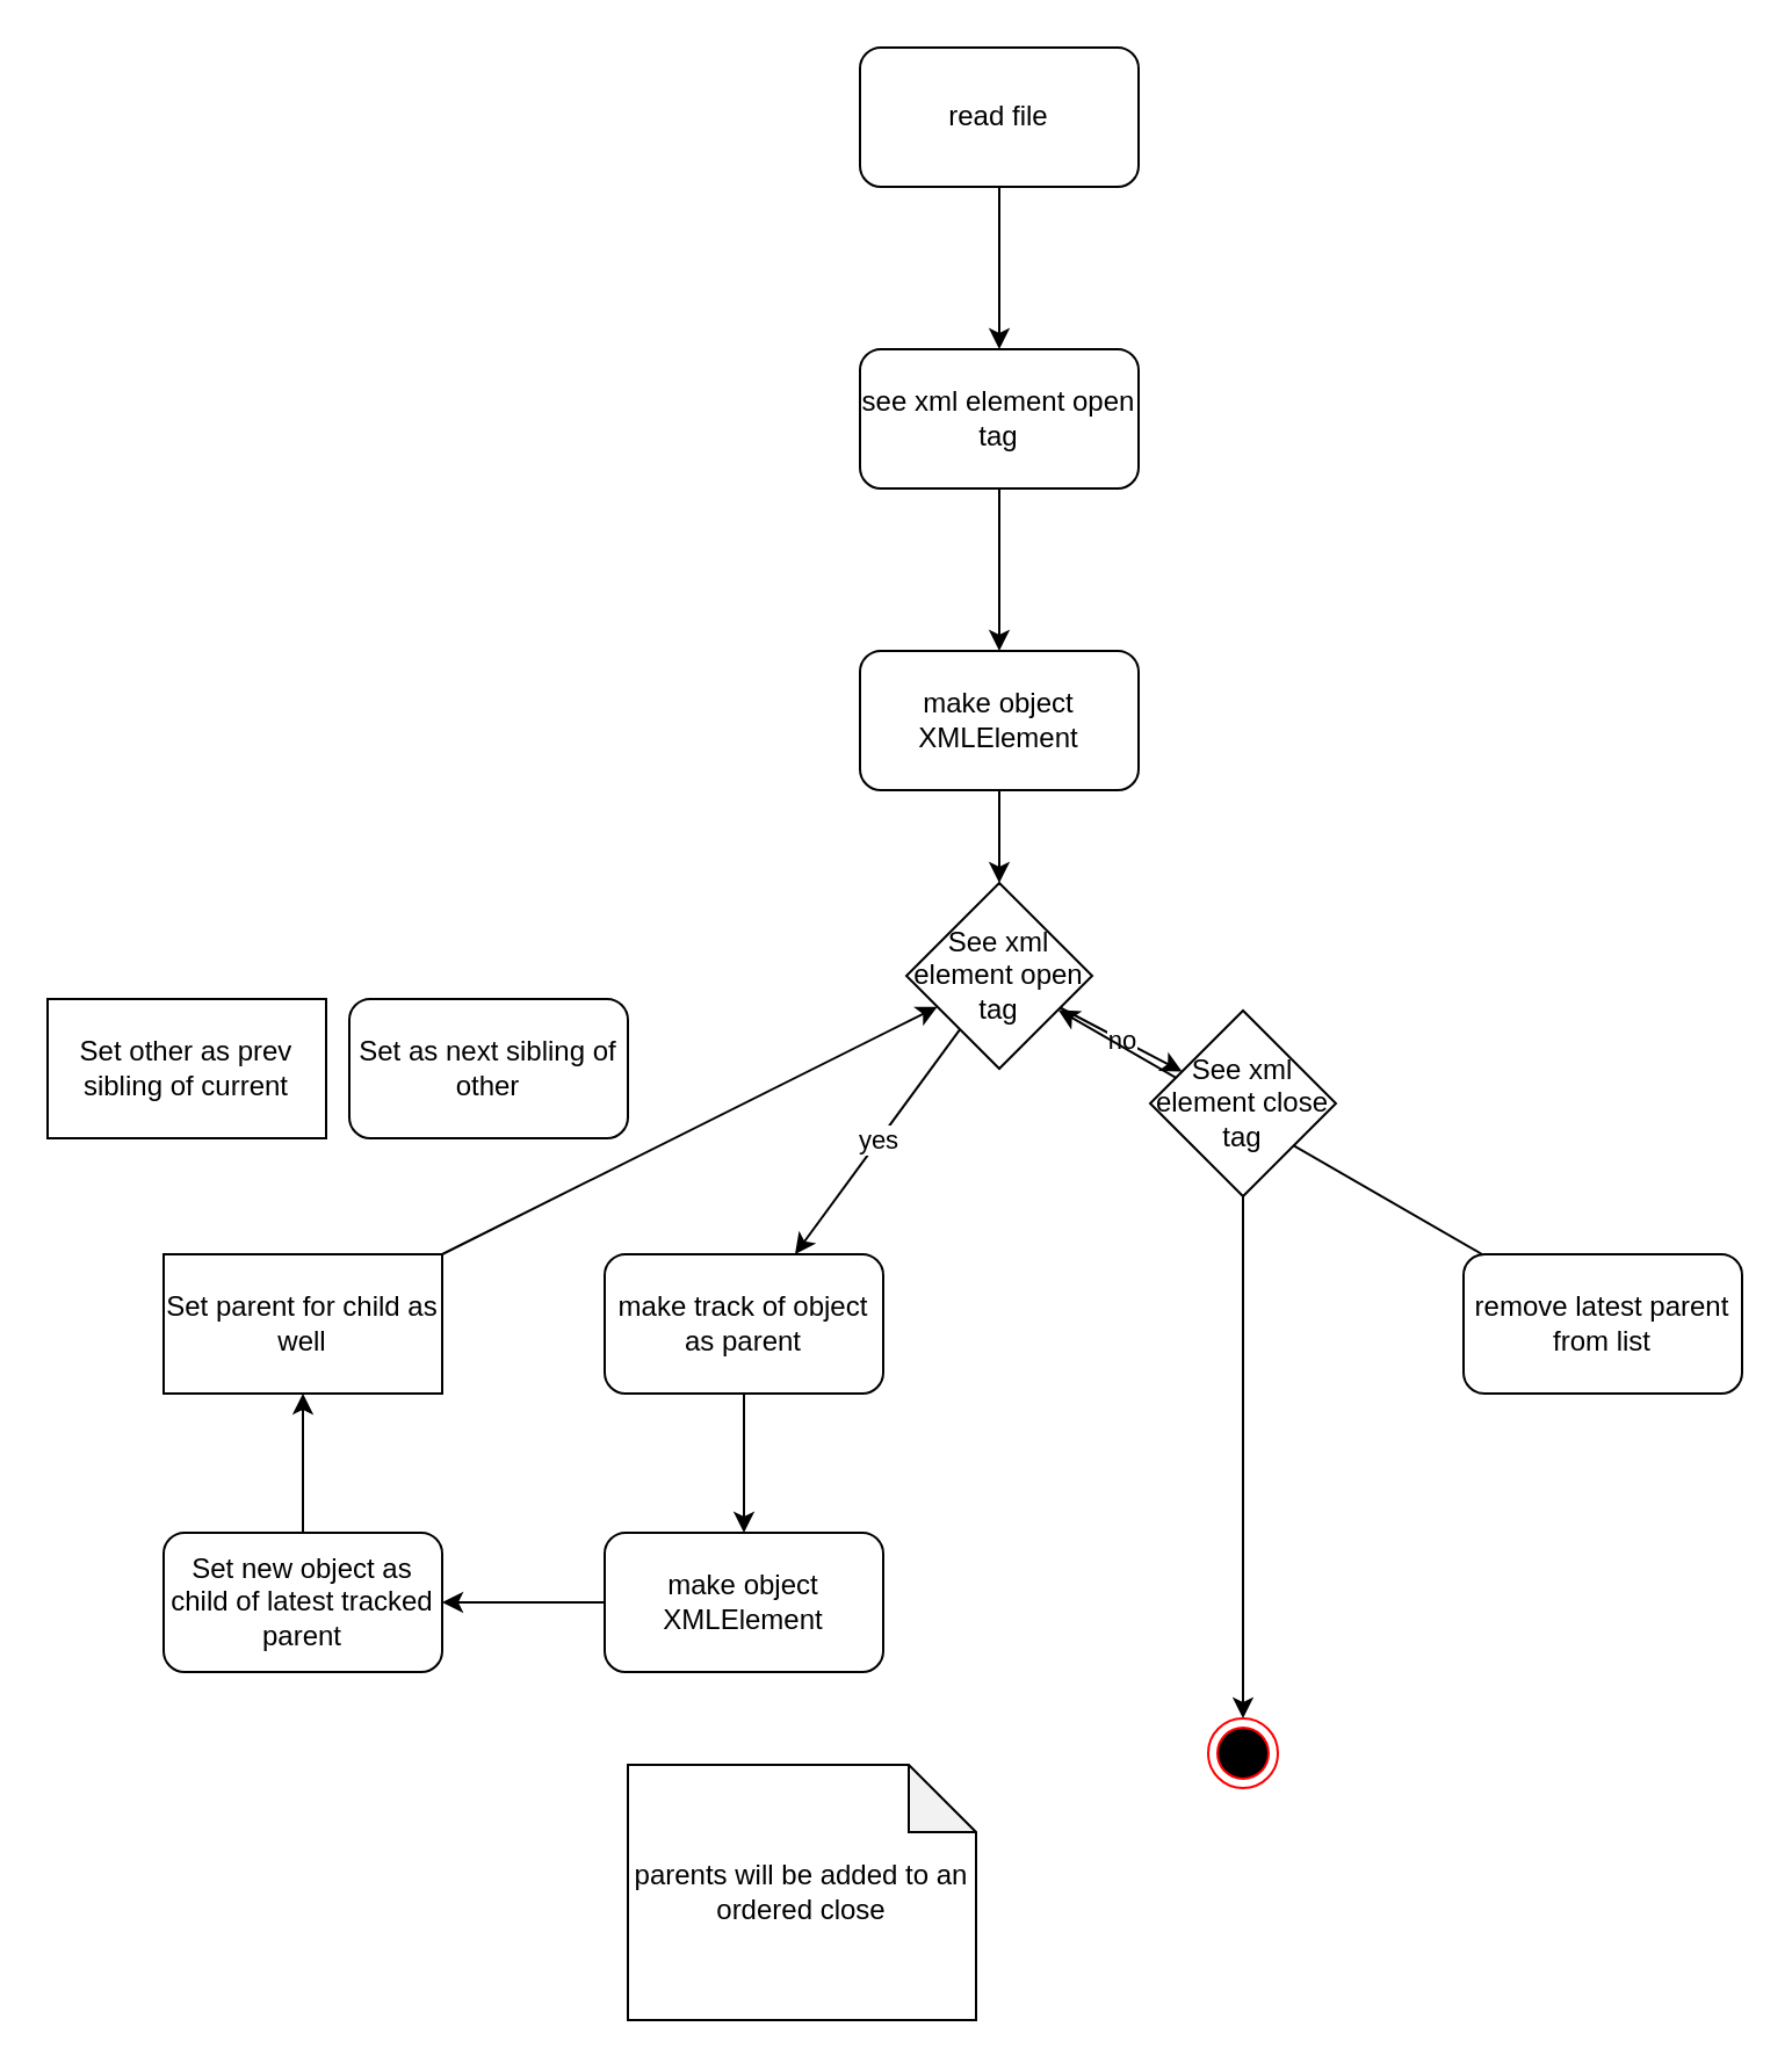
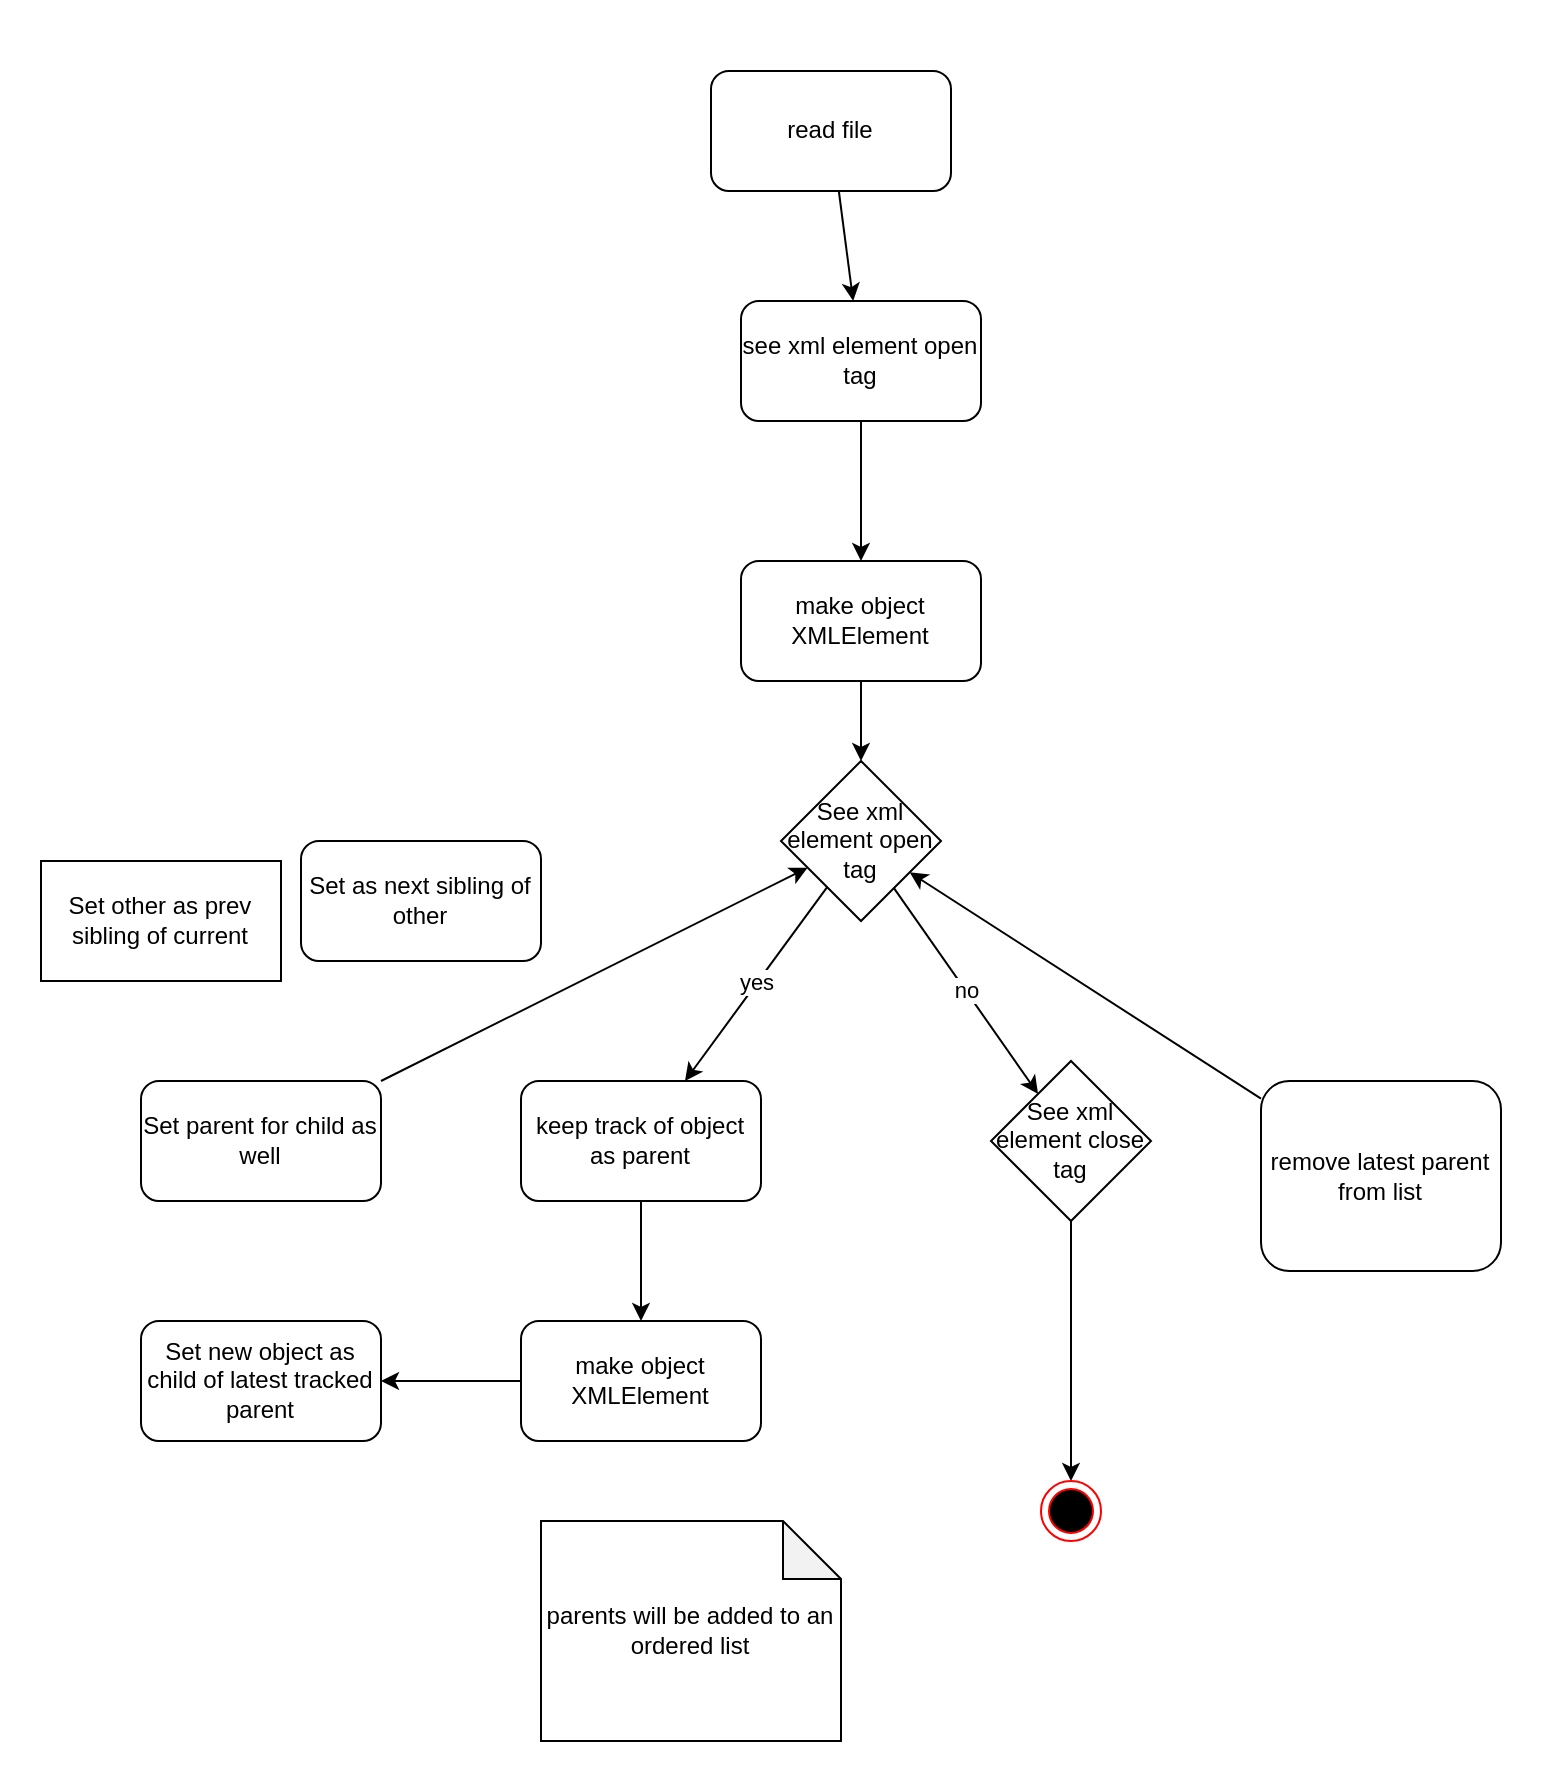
- <mxCell id="3" value="read file" style="rounded=1;whiteSpace=wrap;html=1;" parent="1" vertex="1"><mxGeometry x="370" y="20" width="120" height="60" as="geometry" /></mxCell>
+ <mxCell id="3" value="read file" style="rounded=1;whiteSpace=wrap;html=1;" parent="1" vertex="1"><mxGeometry x="355" y="35" width="120" height="60" as="geometry" /></mxCell>
- <mxCell id="22" value="Set as next sibling of other" style="whiteSpace=wrap;html=1;rounded=1;" parent="1" vertex="1"><mxGeometry x="150" y="430" width="120" height="60" as="geometry" /></mxCell>
+ <mxCell id="22" value="Set as next sibling of other" style="whiteSpace=wrap;html=1;rounded=1;" parent="1" vertex="1"><mxGeometry x="150" y="420" width="120" height="60" as="geometry" /></mxCell>
- <mxCell id="25" value="See xml element close tag" style="rhombus;whiteSpace=wrap;html=1;rounded=1;arcSize=0;" parent="1" vertex="1"><mxGeometry x="495" y="435" width="80" height="80" as="geometry" /></mxCell>
+ <mxCell id="25" value="See xml element close tag" style="rhombus;whiteSpace=wrap;html=1;rounded=1;arcSize=0;" parent="1" vertex="1"><mxGeometry x="495" y="530" width="80" height="80" as="geometry" /></mxCell>
- <mxCell id="16" value="Set parent for child as well" style="whiteSpace=wrap;html=1;rounded=0;" parent="1" vertex="1"><mxGeometry y="540" width="120" height="60" as="geometry" x="70" /></mxCell>
+ <mxCell id="16" value="Set parent for child as well" style="whiteSpace=wrap;html=1;rounded=1;" parent="1" vertex="1"><mxGeometry y="540" width="120" height="60" as="geometry" x="70" /></mxCell>
- <mxCell id="21" value="make track of object as parent" style="whiteSpace=wrap;html=1;rounded=1;" parent="1" vertex="1"><mxGeometry x="260" y="540" width="120" height="60" as="geometry" /></mxCell>
+ <mxCell id="21" value="keep track of object as parent" style="whiteSpace=wrap;html=1;rounded=1;" parent="1" vertex="1"><mxGeometry x="260" y="540" width="120" height="60" as="geometry" /></mxCell>
- <mxCell id="13" value="remove latest parent from list" style="whiteSpace=wrap;html=1;rounded=1;" parent="1" vertex="1"><mxGeometry x="630" y="540" width="120" height="60" as="geometry" /></mxCell>
+ <mxCell id="13" value="remove latest parent from list" style="whiteSpace=wrap;html=1;rounded=1;" parent="1" vertex="1"><mxGeometry x="630" y="540" width="120" height="95" as="geometry" /></mxCell>
- <mxCell id="17" style="edgeStyle=none;html=1;" parent="1" source="18" target="16" edge="1"><mxGeometry relative="1" as="geometry" /></mxCell>
- <mxCell id="19" value="parents will be added to an ordered close" style="shape=note;whiteSpace=wrap;html=1;backgroundOutline=1;darkOpacity=0.05;size=29;" parent="1" vertex="1"><mxGeometry x="270" y="760" width="150" height="110" as="geometry" /></mxCell>
+ <mxCell id="19" value="parents will be added to an ordered list" style="shape=note;whiteSpace=wrap;html=1;backgroundOutline=1;darkOpacity=0.05;size=29;" parent="1" vertex="1"><mxGeometry x="270" y="760" width="150" height="110" as="geometry" /></mxCell>
